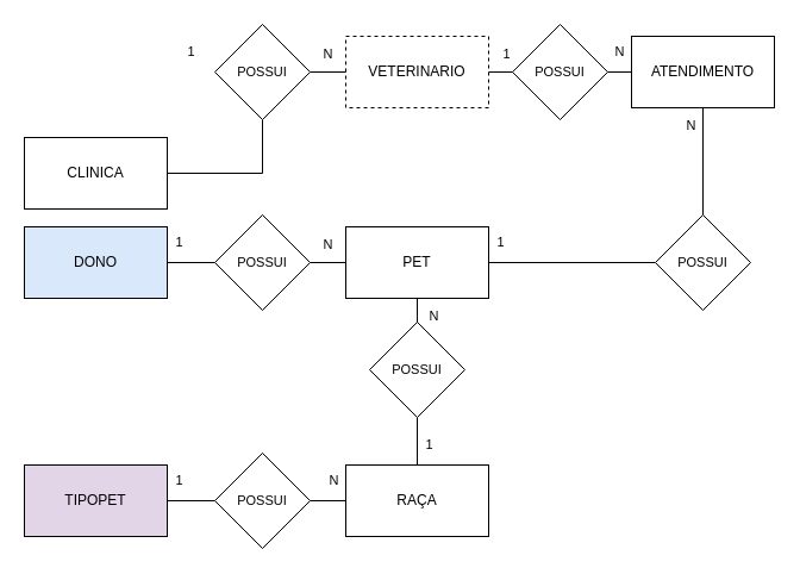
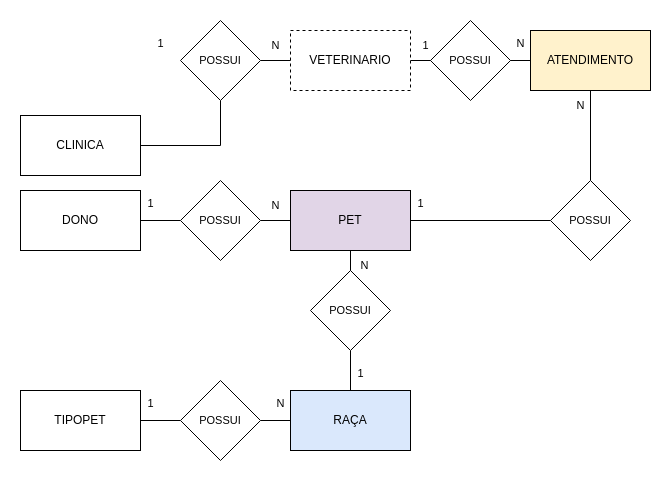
- <mxCell id="7" value="ATENDIMENTO" style="rounded=0;whiteSpace=wrap;html=1;" vertex="1" parent="1"><mxGeometry x="530" y="30" width="120" height="60" as="geometry" /></mxCell>
+ <mxCell id="7" value="ATENDIMENTO" style="rounded=0;whiteSpace=wrap;html=1;fillColor=#fff2cc;" vertex="1" parent="1"><mxGeometry x="530" y="30" width="120" height="60" as="geometry" /></mxCell>
- <mxCell id="11" value="DONO" style="rounded=0;whiteSpace=wrap;html=1;fillColor=#dae8fc;" vertex="1" parent="1"><mxGeometry x="20" y="190" width="120" height="60" as="geometry" /></mxCell>
+ <mxCell id="11" value="DONO" style="rounded=0;whiteSpace=wrap;html=1;" vertex="1" parent="1"><mxGeometry x="20" y="190" width="120" height="60" as="geometry" /></mxCell>
- <mxCell id="10" value="PET" style="rounded=0;whiteSpace=wrap;html=1;" vertex="1" parent="1"><mxGeometry x="290" y="190" width="120" height="60" as="geometry" /></mxCell>
+ <mxCell id="10" value="PET" style="rounded=0;whiteSpace=wrap;html=1;fillColor=#e1d5e7;" vertex="1" parent="1"><mxGeometry x="290" y="190" width="120" height="60" as="geometry" /></mxCell>
- <mxCell id="14" value="TIPOPET" style="rounded=0;whiteSpace=wrap;html=1;fillColor=#e1d5e7;" vertex="1" parent="1"><mxGeometry x="20" y="390" width="120" height="60" as="geometry" /></mxCell>
+ <mxCell id="14" value="TIPOPET" style="rounded=0;whiteSpace=wrap;html=1;" vertex="1" parent="1"><mxGeometry x="20" y="390" width="120" height="60" as="geometry" /></mxCell>
- <mxCell id="13" value="RAÇA" style="rounded=0;whiteSpace=wrap;html=1;" vertex="1" parent="1"><mxGeometry x="290" y="390" width="120" height="60" as="geometry" /></mxCell>
+ <mxCell id="13" value="RAÇA" style="rounded=0;whiteSpace=wrap;html=1;fillColor=#dae8fc;" vertex="1" parent="1"><mxGeometry x="290" y="390" width="120" height="60" as="geometry" /></mxCell>
